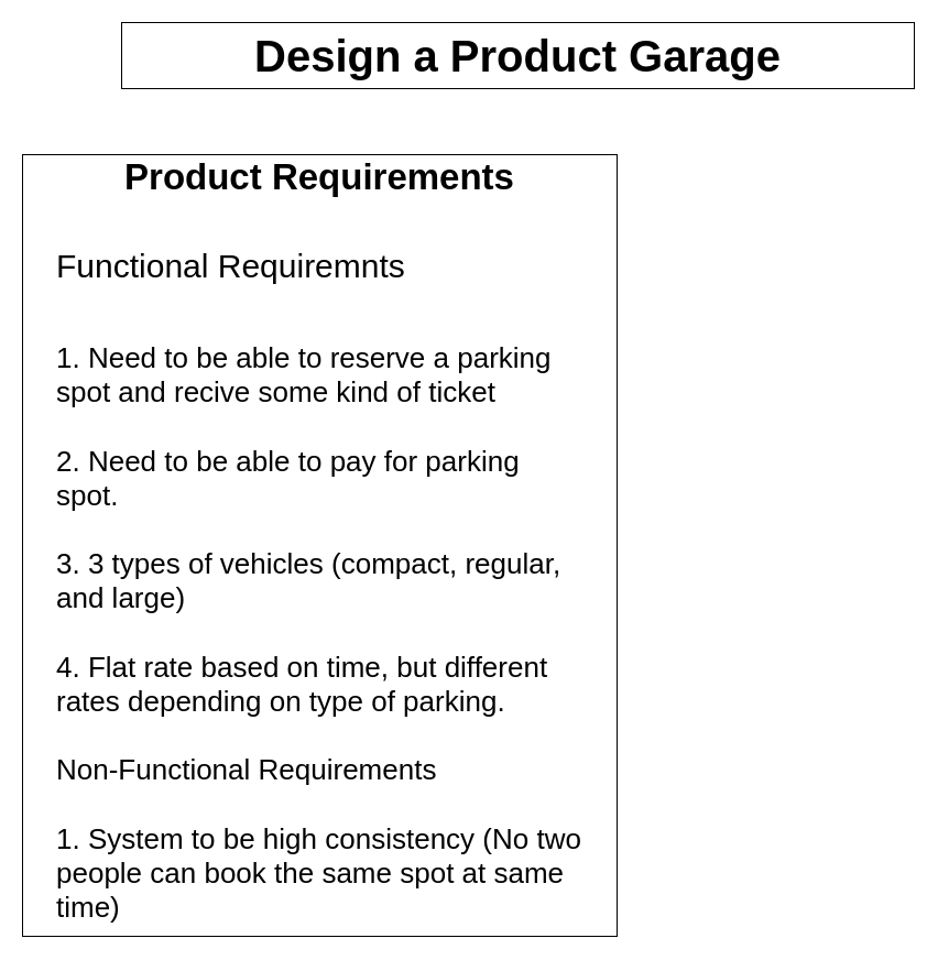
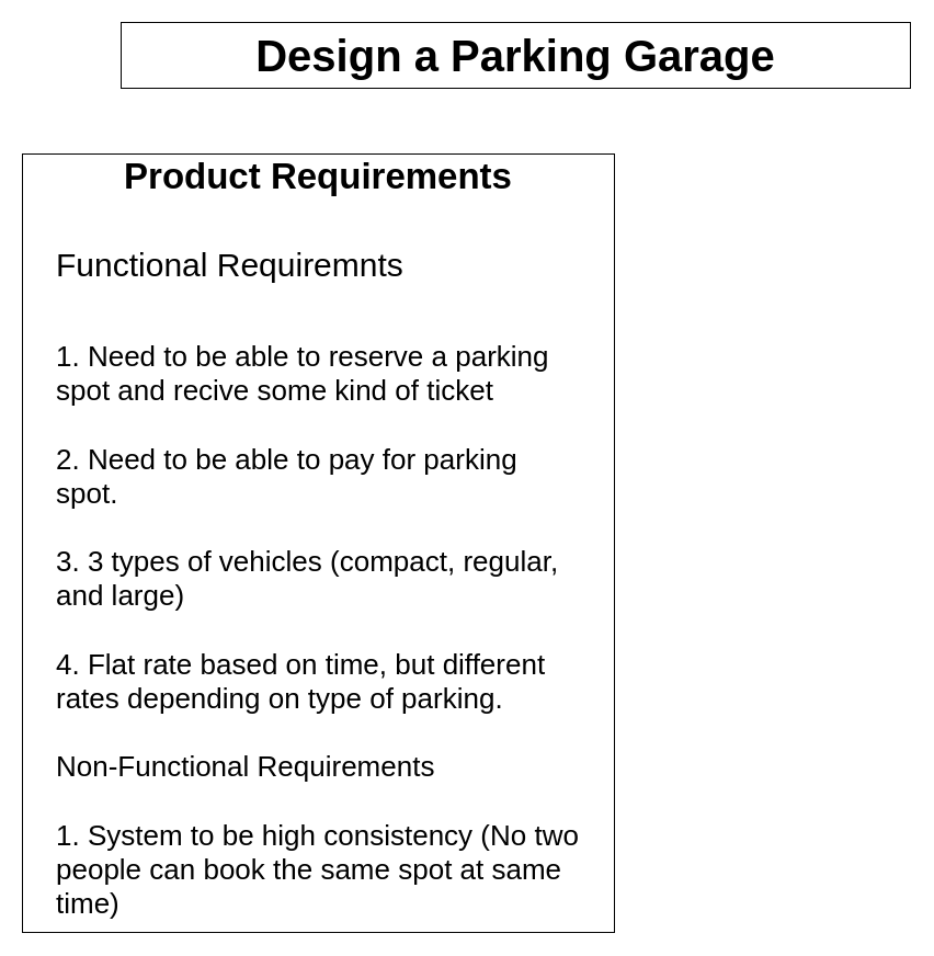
- <mxCell id="2" value="&lt;font style=&quot;font-size: 40px;&quot;&gt;&lt;b&gt;Design a Product Garage&lt;/b&gt;&lt;/font&gt;" style="rounded=0;whiteSpace=wrap;html=1;" vertex="1" parent="1"><mxGeometry x="110" y="20" width="720" height="60" as="geometry" /></mxCell>
+ <mxCell id="2" value="&lt;font style=&quot;font-size: 40px;&quot;&gt;&lt;b&gt;Design a Parking Garage&lt;/b&gt;&lt;/font&gt;" style="rounded=0;whiteSpace=wrap;html=1;" vertex="1" parent="1"><mxGeometry x="110" y="20" width="720" height="60" as="geometry" /></mxCell>
